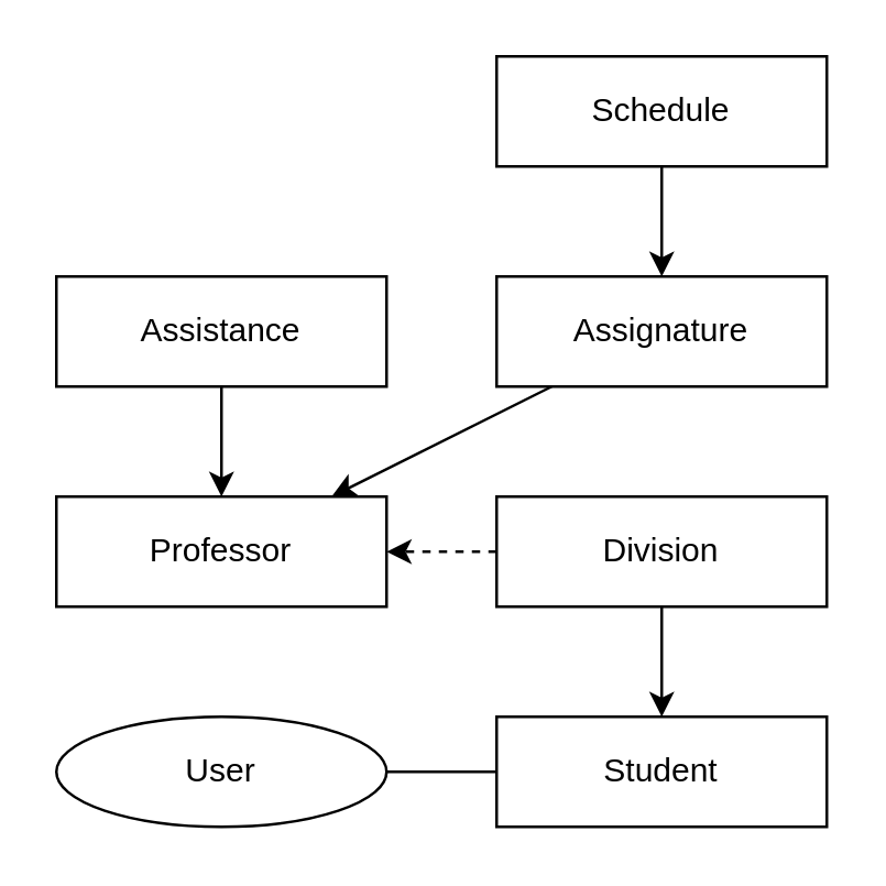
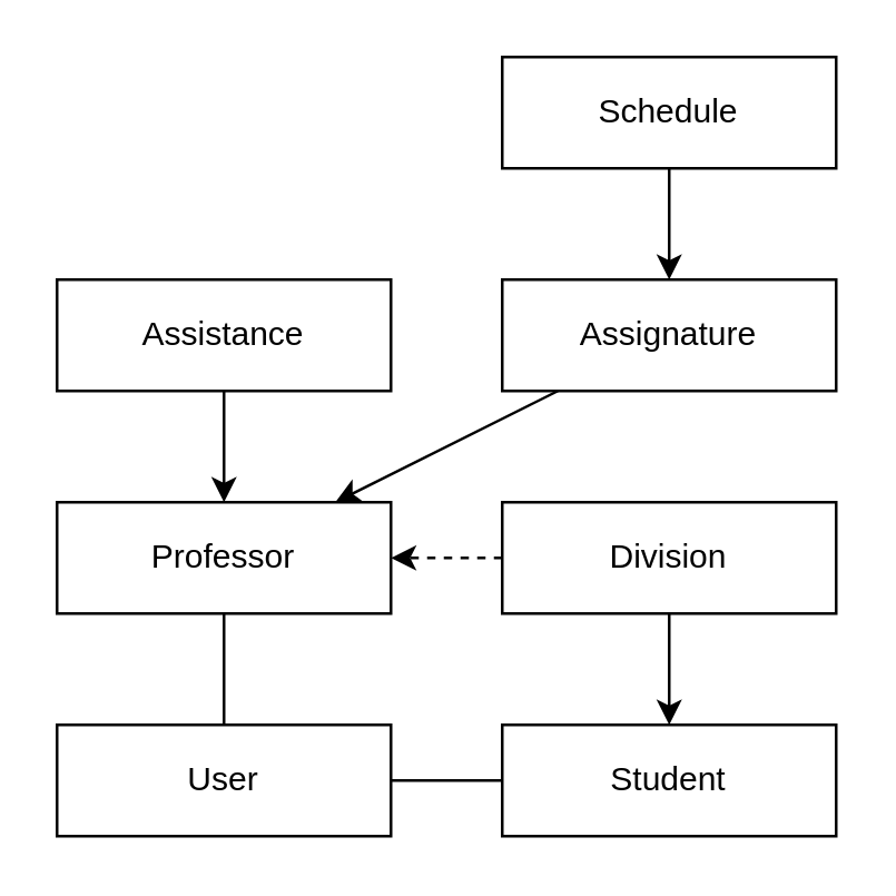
+ <mxCell id="12" style="edgeStyle=none;html=1;noEdgeStyle=1;endArrow=none;endFill=0;" edge="1" parent="1" source="13" target="2"><mxGeometry relative="1" as="geometry" /></mxCell>
- <mxCell id="2" value="User" style="ellipse;whiteSpace=wrap;html=1;" vertex="1" parent="1"><mxGeometry x="20" y="260" width="120" height="40" as="geometry" /></mxCell>
+ <mxCell id="2" value="User" style="rounded=0;whiteSpace=wrap;html=1;" vertex="1" parent="1"><mxGeometry x="20" y="260" width="120" height="40" as="geometry" /></mxCell>
